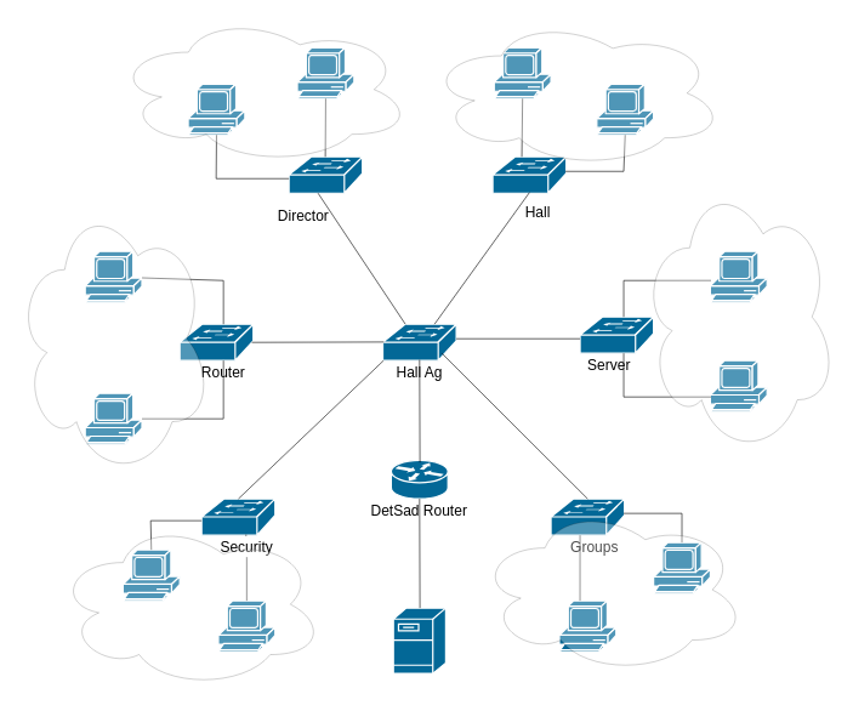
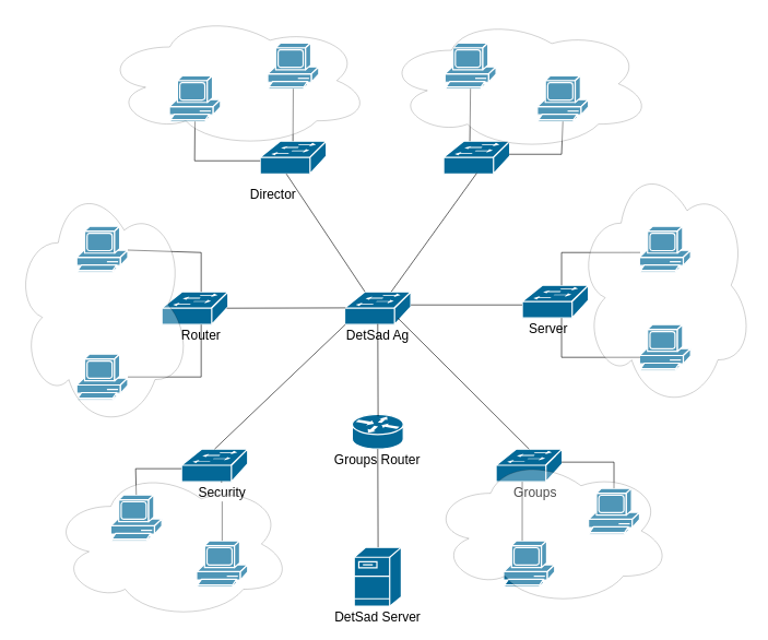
- <mxCell id="58" value="&lt;span style=&quot;font-size: 20px;&quot;&gt;Hall&lt;/span&gt;" style="text;html=1;strokeColor=none;fillColor=none;align=center;verticalAlign=middle;whiteSpace=wrap;rounded=0;" vertex="1" parent="1"><mxGeometry x="707.5" y="275" width="60" height="30" as="geometry" /></mxCell>
- <mxCell id="53" value="&lt;font style=&quot;font-size: 20px;&quot;&gt;Hall Ag&lt;/font&gt;" style="text;html=1;strokeColor=none;fillColor=none;align=center;verticalAlign=middle;whiteSpace=wrap;rounded=0;" vertex="1" parent="1"><mxGeometry x="525" y="495" width="101" height="30" as="geometry" /></mxCell>
+ <mxCell id="53" value="&lt;font style=&quot;font-size: 20px;&quot;&gt;DetSad Ag&lt;/font&gt;" style="text;html=1;strokeColor=none;fillColor=none;align=center;verticalAlign=middle;whiteSpace=wrap;rounded=0;" vertex="1" parent="1"><mxGeometry x="525" y="495" width="101" height="30" as="geometry" /></mxCell>
- <mxCell id="52" value="&lt;font style=&quot;font-size: 20px;&quot;&gt;DetSad Router&lt;/font&gt;" style="text;html=1;strokeColor=none;fillColor=none;align=center;verticalAlign=middle;whiteSpace=wrap;rounded=0;" vertex="1" parent="1"><mxGeometry x="485.5" y="685" width="177.5" height="30" as="geometry" /></mxCell>
+ <mxCell id="52" value="&lt;font style=&quot;font-size: 20px;&quot;&gt;Groups Router&lt;/font&gt;" style="text;html=1;strokeColor=none;fillColor=none;align=center;verticalAlign=middle;whiteSpace=wrap;rounded=0;" vertex="1" parent="1"><mxGeometry x="485.5" y="685" width="177.5" height="30" as="geometry" /></mxCell>
+ <mxCell id="51" value="&lt;font style=&quot;font-size: 20px;&quot;&gt;DetSad Server&lt;/font&gt;" style="text;html=1;strokeColor=none;fillColor=none;align=center;verticalAlign=middle;whiteSpace=wrap;rounded=0;" vertex="1" parent="1"><mxGeometry x="495.25" y="925" width="160.5" height="30" as="geometry" /></mxCell>
